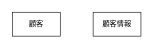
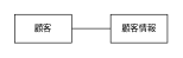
+ <mxCell id="2" style="edgeStyle=orthogonalEdgeStyle;rounded=0;orthogonalLoop=1;jettySize=auto;html=1;entryX=0;entryY=0.5;entryDx=0;entryDy=0;endArrow=none;endFill=0;" edge="1" parent="1" source="3" target="4"><mxGeometry relative="1" as="geometry" /></mxCell>
